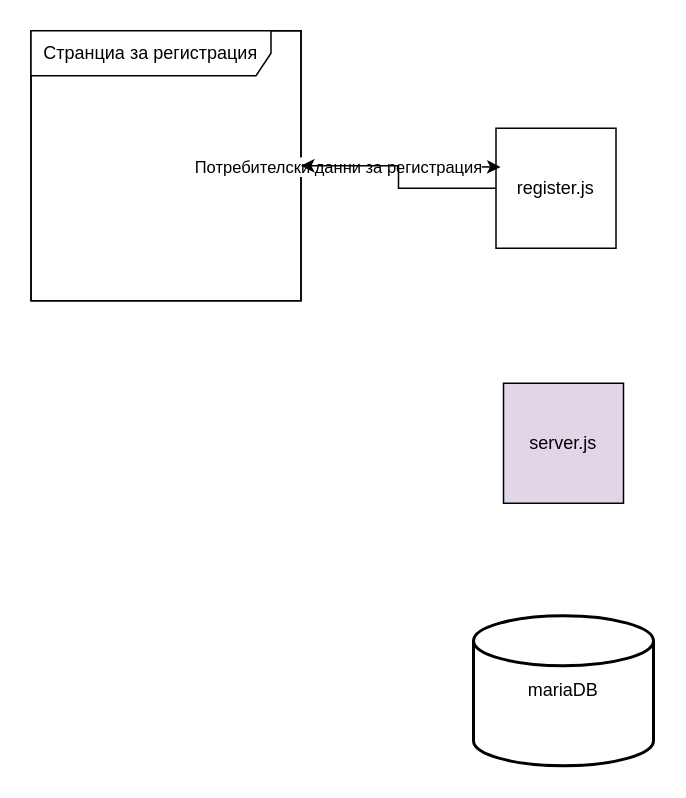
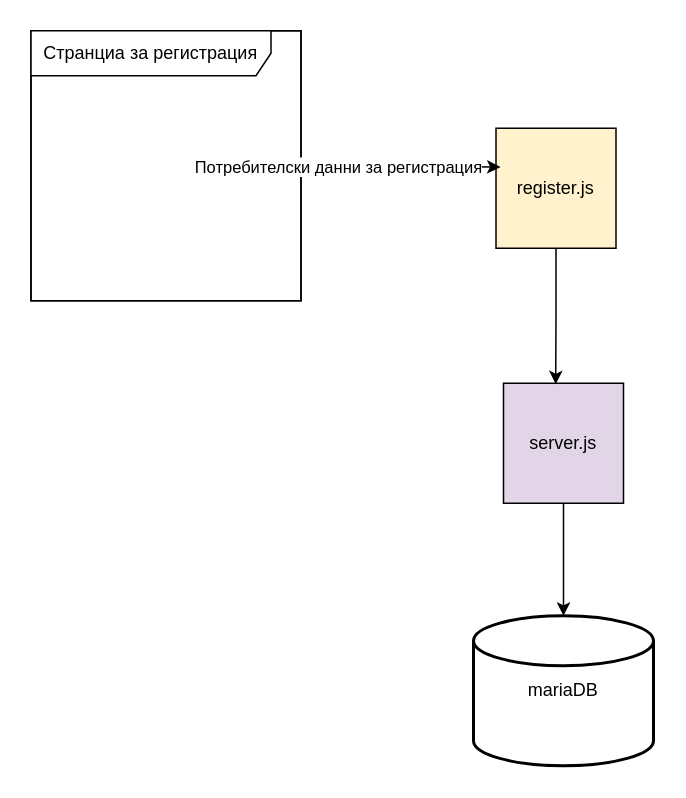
- <mxCell id="13" style="edgeStyle=orthogonalEdgeStyle;rounded=0;orthogonalLoop=1;jettySize=auto;html=1;" edge="1" parent="1" source="5" target="4"><mxGeometry relative="1" as="geometry" /></mxCell>
+ <mxCell id="13" style="edgeStyle=orthogonalEdgeStyle;rounded=0;orthogonalLoop=1;jettySize=auto;html=1;entryX=0.435;entryY=0.008;entryDx=0;entryDy=0;entryPerimeter=0;" edge="1" parent="1" source="5" target="7"><mxGeometry relative="1" as="geometry" /></mxCell>
- <mxCell id="5" value="register.js" style="whiteSpace=wrap;html=1;aspect=fixed;" vertex="1" parent="1"><mxGeometry x="330" y="85" width="80" height="80" as="geometry" /></mxCell>
+ <mxCell id="5" value="register.js" style="whiteSpace=wrap;html=1;aspect=fixed;fillColor=#fff2cc;" vertex="1" parent="1"><mxGeometry x="330" y="85" width="80" height="80" as="geometry" /></mxCell>
+ <mxCell id="6" value="" style="edgeStyle=orthogonalEdgeStyle;rounded=0;orthogonalLoop=1;jettySize=auto;html=1;" edge="1" parent="1" source="7" target="2"><mxGeometry relative="1" as="geometry" /></mxCell>
